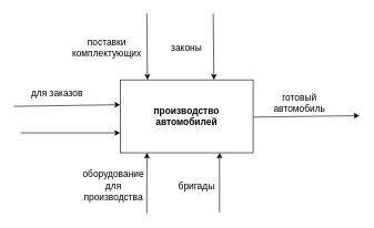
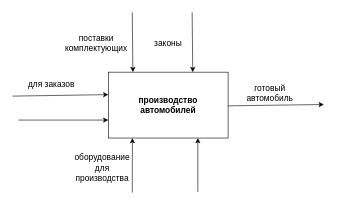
- <mxCell id="13" value="бригады" style="text;html=1;strokeColor=none;fillColor=none;align=center;verticalAlign=middle;whiteSpace=wrap;rounded=0;fontSize=14;" parent="1" vertex="1"><mxGeometry x="240" y="270" width="110" height="20" as="geometry" /></mxCell>
